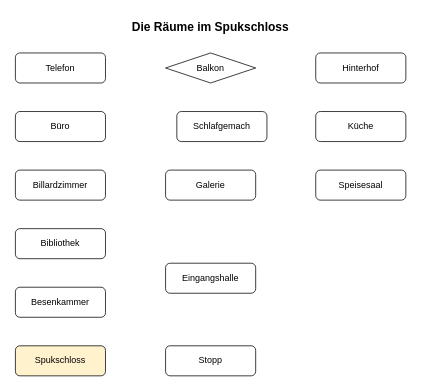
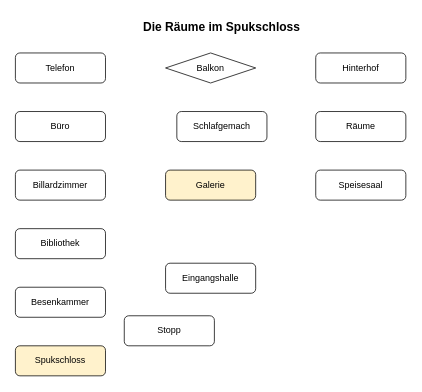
- <mxCell id="16" value="Die Räume im Spukschloss" style="text;html=1;whiteSpace=wrap;strokeColor=none;fillColor=none;align=center;verticalAlign=middle;rounded=0;fontStyle=1;fontSize=16;" vertex="1" parent="1"><mxGeometry x="135" y="20" width="290" height="30" as="geometry" /></mxCell>
+ <mxCell id="16" value="Die Räume im Spukschloss" style="text;html=1;whiteSpace=wrap;strokeColor=none;fillColor=none;align=center;verticalAlign=middle;rounded=0;fontStyle=1;fontSize=16;" vertex="1" parent="1"><mxGeometry x="150" y="20" width="290" height="30" as="geometry" /></mxCell>
- <mxCell id="14" value="Küche" style="rounded=1;whiteSpace=wrap;html=1;" vertex="1" parent="1"><mxGeometry x="420" y="148" width="120" height="40" as="geometry" /></mxCell>
+ <mxCell id="14" value="Räume" style="rounded=1;whiteSpace=wrap;html=1;" vertex="1" parent="1"><mxGeometry x="420" y="148" width="120" height="40" as="geometry" /></mxCell>
- <mxCell id="5" value="Galerie" style="rounded=1;whiteSpace=wrap;html=1;" vertex="1" parent="1"><mxGeometry x="220" y="226" width="120" height="40" as="geometry" /></mxCell>
+ <mxCell id="5" value="Galerie" style="rounded=1;whiteSpace=wrap;html=1;fillColor=#fff2cc;" vertex="1" parent="1"><mxGeometry x="220" y="226" width="120" height="40" as="geometry" /></mxCell>
- <mxCell id="2" value="Stopp" style="rounded=1;whiteSpace=wrap;html=1;" vertex="1" parent="1"><mxGeometry x="220" y="460" width="120" height="40" as="geometry" /></mxCell>
+ <mxCell id="2" value="Stopp" style="rounded=1;whiteSpace=wrap;html=1;" vertex="1" parent="1"><mxGeometry x="165" y="420" width="120" height="40" as="geometry" /></mxCell>
